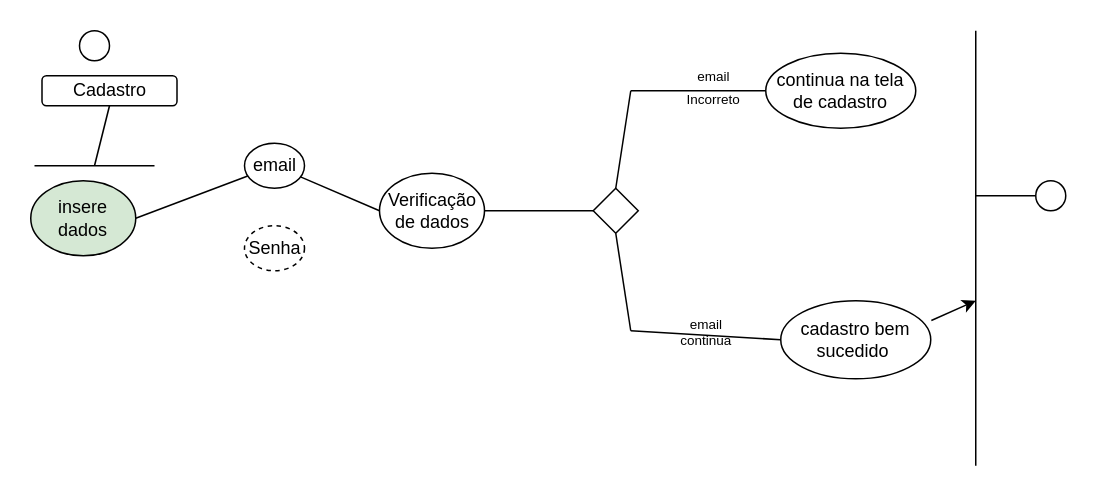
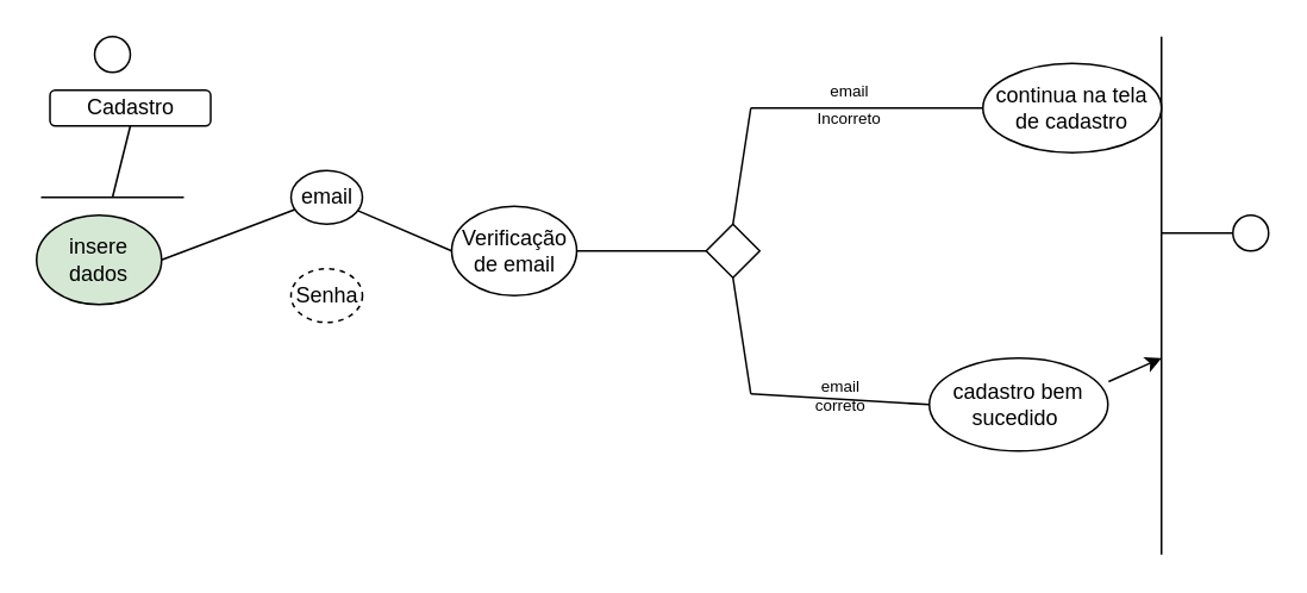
- <mxCell id="14" value="continua na tela de cadastro" style="ellipse;whiteSpace=wrap;html=1;" parent="1" vertex="1"><mxGeometry x="510" y="35" width="100" height="50" as="geometry" /></mxCell>
+ <mxCell id="14" value="continua na tela de cadastro" style="ellipse;whiteSpace=wrap;html=1;" parent="1" vertex="1"><mxGeometry x="550" y="35" width="100" height="50" as="geometry" /></mxCell>
- <mxCell id="11" value="Verificação de dados" style="ellipse;whiteSpace=wrap;html=1;" parent="1" vertex="1"><mxGeometry x="252.5" y="115" width="70" height="50" as="geometry" /></mxCell>
+ <mxCell id="11" value="Verificação de email" style="ellipse;whiteSpace=wrap;html=1;" parent="1" vertex="1"><mxGeometry x="252.5" y="115" width="70" height="50" as="geometry" /></mxCell>
- <mxCell id="27" value="&lt;font style=&quot;font-size: 9px;&quot;&gt;continua&lt;/font&gt;" style="text;html=1;align=center;verticalAlign=middle;resizable=0;points=[];autosize=1;strokeColor=none;fillColor=none;" vertex="1" parent="1"><mxGeometry x="445" y="211" width="50" height="30" as="geometry" /></mxCell>
+ <mxCell id="27" value="&lt;font style=&quot;font-size: 9px;&quot;&gt;correto&lt;/font&gt;" style="text;html=1;align=center;verticalAlign=middle;resizable=0;points=[];autosize=1;strokeColor=none;fillColor=none;" vertex="1" parent="1"><mxGeometry x="445" y="211" width="50" height="30" as="geometry" /></mxCell>
